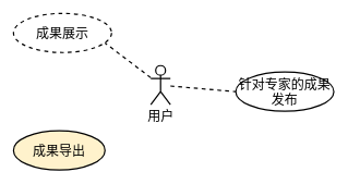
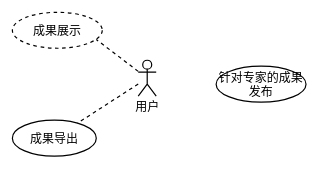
- <mxCell id="6" value="" style="endArrow=none;dashed=1;html=1;rounded=0;entryX=0;entryY=0.5;entryDx=0;entryDy=0;strokeWidth=2;" edge="1" parent="1" source="2" target="5"><mxGeometry width="50" height="50" relative="1" as="geometry"><mxPoint x="220" y="150" as="sourcePoint" /><mxPoint x="270" y="100" as="targetPoint" /></mxGeometry></mxCell>
+ <mxCell id="8" value="" style="endArrow=none;dashed=1;html=1;rounded=0;strokeWidth=2;" edge="1" parent="1" source="2" target="4"><mxGeometry width="50" height="50" relative="1" as="geometry"><mxPoint x="220" y="150" as="sourcePoint" /><mxPoint x="270" y="100" as="targetPoint" /></mxGeometry></mxCell>
- <mxCell id="4" value="成果导出" style="ellipse;whiteSpace=wrap;html=1;strokeWidth=2;fontSize=20;fillColor=#fff2cc;" vertex="1" parent="1"><mxGeometry x="20" y="200" width="140" height="60" as="geometry" /></mxCell>
+ <mxCell id="4" value="成果导出" style="ellipse;whiteSpace=wrap;html=1;strokeWidth=2;fontSize=20;" vertex="1" parent="1"><mxGeometry x="20" y="200" width="140" height="60" as="geometry" /></mxCell>
